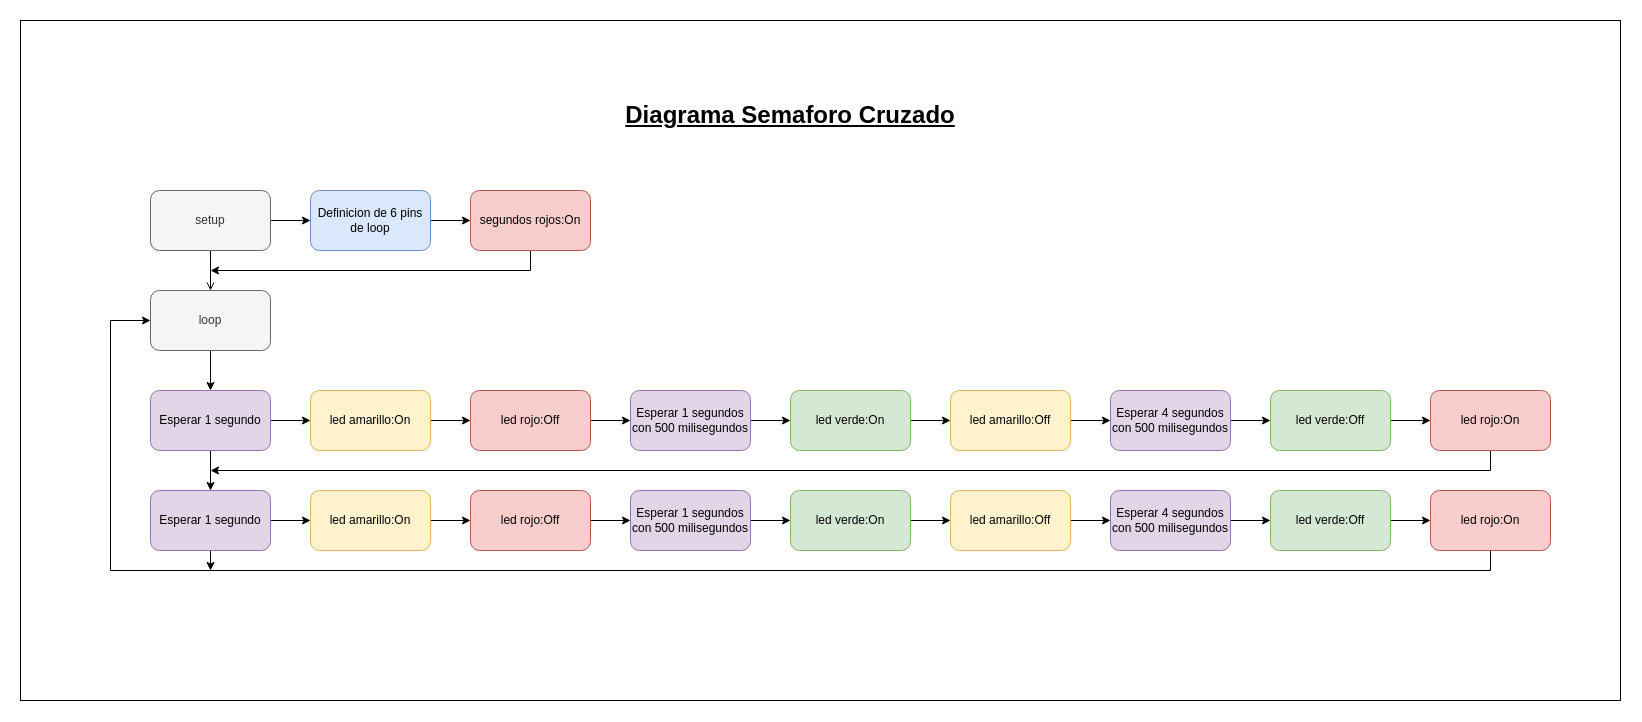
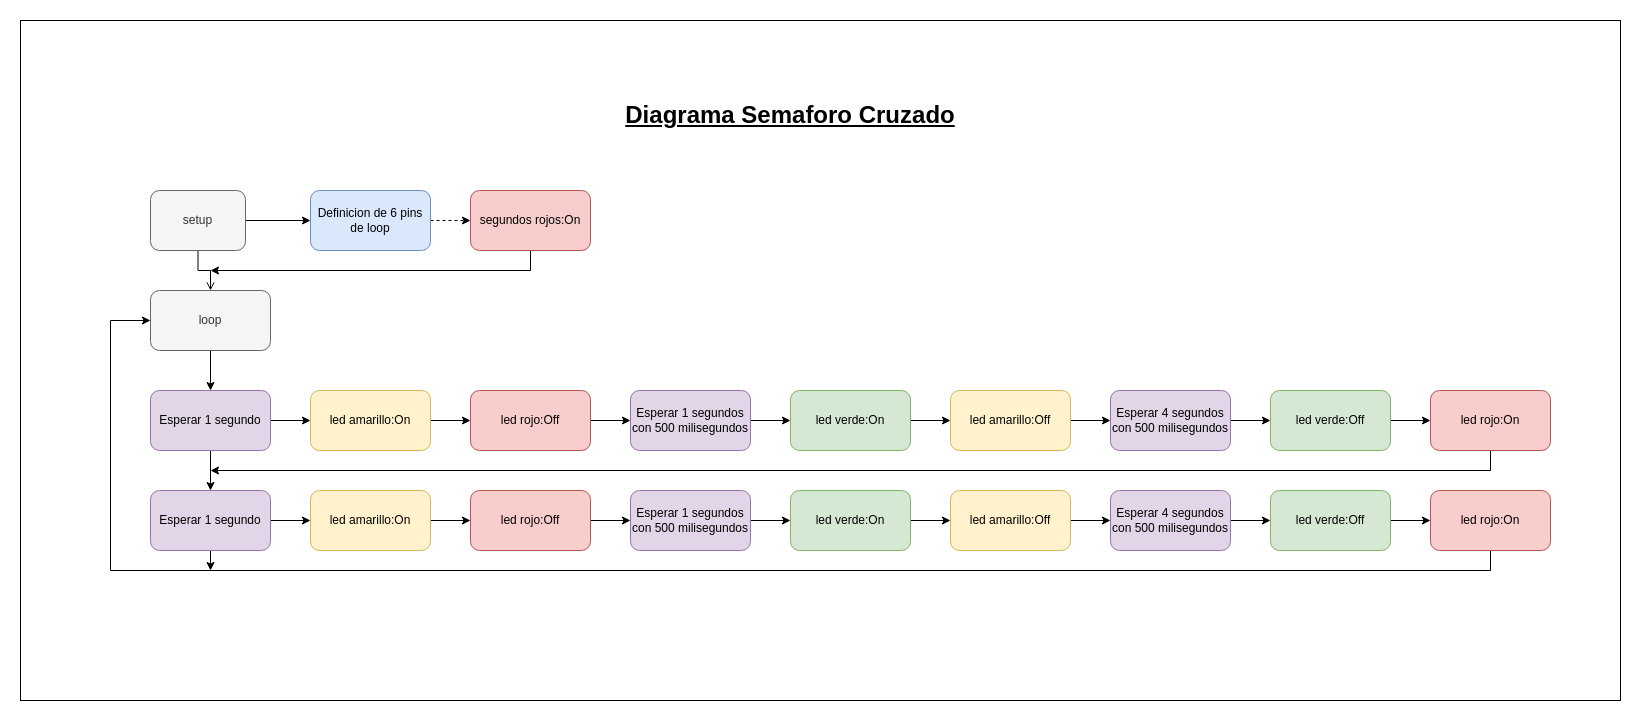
- <mxCell id="7" value="setup" style="rounded=1;whiteSpace=wrap;html=1;fillColor=#f5f5f5;strokeColor=#666666;fontColor=#333333;" vertex="1" parent="1"><mxGeometry x="150" y="190" width="120" height="60" as="geometry" /></mxCell>
+ <mxCell id="7" value="setup" style="rounded=1;whiteSpace=wrap;html=1;fillColor=#f5f5f5;strokeColor=#666666;fontColor=#333333;" vertex="1" parent="1"><mxGeometry x="150" y="190" width="95" height="60" as="geometry" /></mxCell>
- <mxCell id="8" value="" style="edgeStyle=orthogonalEdgeStyle;rounded=0;orthogonalLoop=1;jettySize=auto;html=1;" edge="1" parent="1" source="9" target="11"><mxGeometry relative="1" as="geometry" /></mxCell>
+ <mxCell id="8" value="" style="edgeStyle=orthogonalEdgeStyle;rounded=0;orthogonalLoop=1;jettySize=auto;html=1;dashed=1;" edge="1" parent="1" source="9" target="11"><mxGeometry relative="1" as="geometry" /></mxCell>
